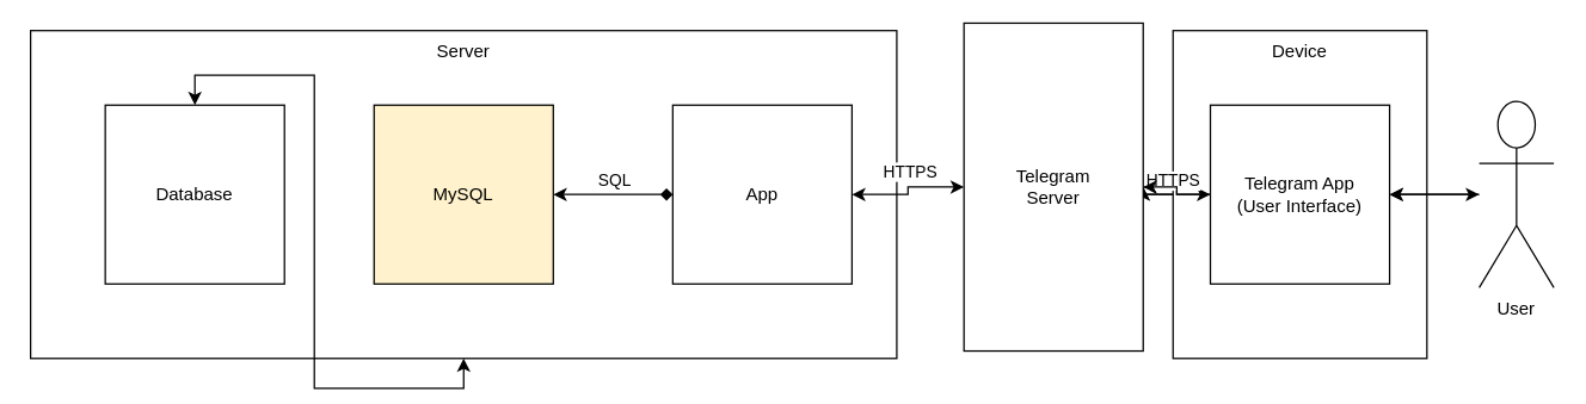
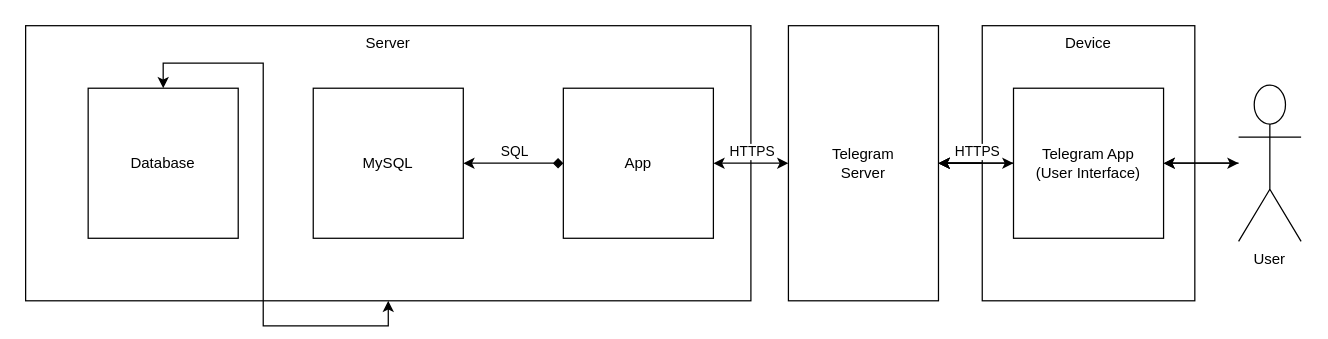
- <mxCell id="16" value="Telegram&lt;br&gt;Server" style="rounded=0;whiteSpace=wrap;html=1;" vertex="1" parent="1"><mxGeometry x="645" y="15" width="120" height="220" as="geometry" /></mxCell>
+ <mxCell id="16" value="Telegram&lt;br&gt;Server" style="rounded=0;whiteSpace=wrap;html=1;" vertex="1" parent="1"><mxGeometry x="630" y="20" width="120" height="220" as="geometry" /></mxCell>
- <mxCell id="10" value="MySQL" style="rounded=0;whiteSpace=wrap;html=1;fillColor=#fff2cc;" vertex="1" parent="1"><mxGeometry x="250" y="70" width="120" height="120" as="geometry" /></mxCell>
+ <mxCell id="10" value="MySQL" style="rounded=0;whiteSpace=wrap;html=1;" vertex="1" parent="1"><mxGeometry x="250" y="70" width="120" height="120" as="geometry" /></mxCell>
